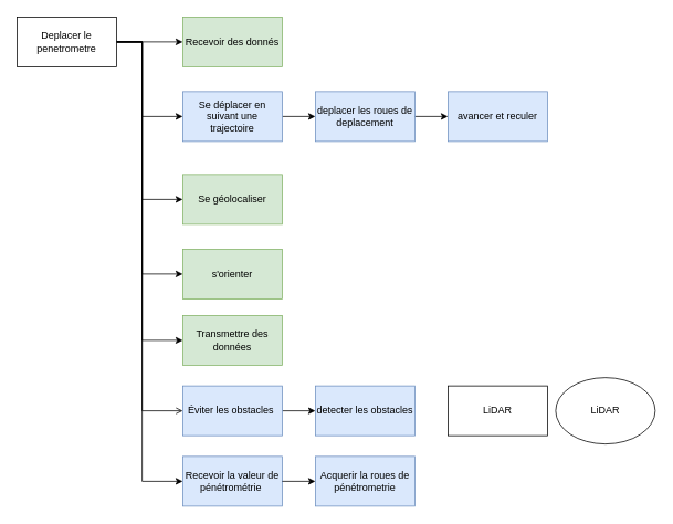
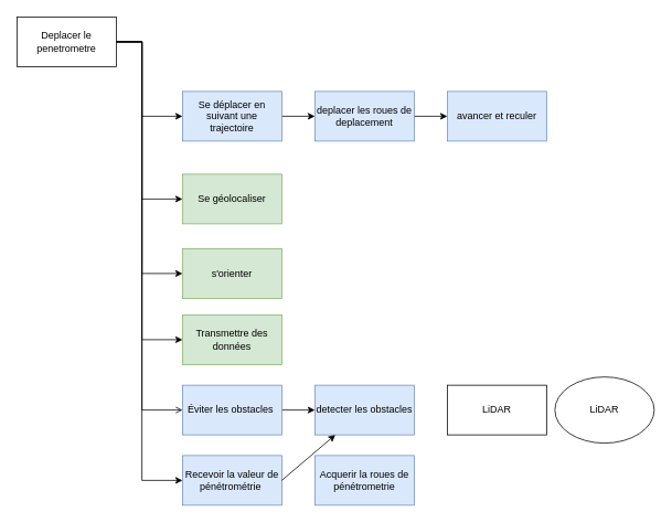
- <mxCell id="2" style="edgeStyle=orthogonalEdgeStyle;rounded=0;orthogonalLoop=1;jettySize=auto;html=1;exitX=1;exitY=0.5;exitDx=0;exitDy=0;entryX=0;entryY=0.5;entryDx=0;entryDy=0;" parent="1" source="9" target="10" edge="1"><mxGeometry relative="1" as="geometry" /></mxCell>
- <mxCell id="10" value="Recevoir des donnés" style="rounded=0;whiteSpace=wrap;html=1;fillColor=#d5e8d4;strokeColor=#82b366;" parent="1" vertex="1"><mxGeometry x="220" y="20" width="120" height="60" as="geometry" /></mxCell>
- <mxCell id="24" value="" style="endArrow=classic;html=1;rounded=0;exitX=1;exitY=0.5;exitDx=0;exitDy=0;entryX=0;entryY=0.5;entryDx=0;entryDy=0;" parent="1" source="18" target="23" edge="1"><mxGeometry width="50" height="50" relative="1" as="geometry"><mxPoint x="370" y="380" as="sourcePoint" /><mxPoint x="420" y="330" as="targetPoint" /></mxGeometry></mxCell>
+ <mxCell id="24" value="" style="endArrow=classic;html=1;rounded=0;exitX=1;exitY=0.5;exitDx=0;exitDy=0;" parent="1" source="18" target="21" edge="1"><mxGeometry width="50" height="50" relative="1" as="geometry"><mxPoint x="370" y="380" as="sourcePoint" /><mxPoint x="420" y="330" as="targetPoint" /></mxGeometry></mxCell>
